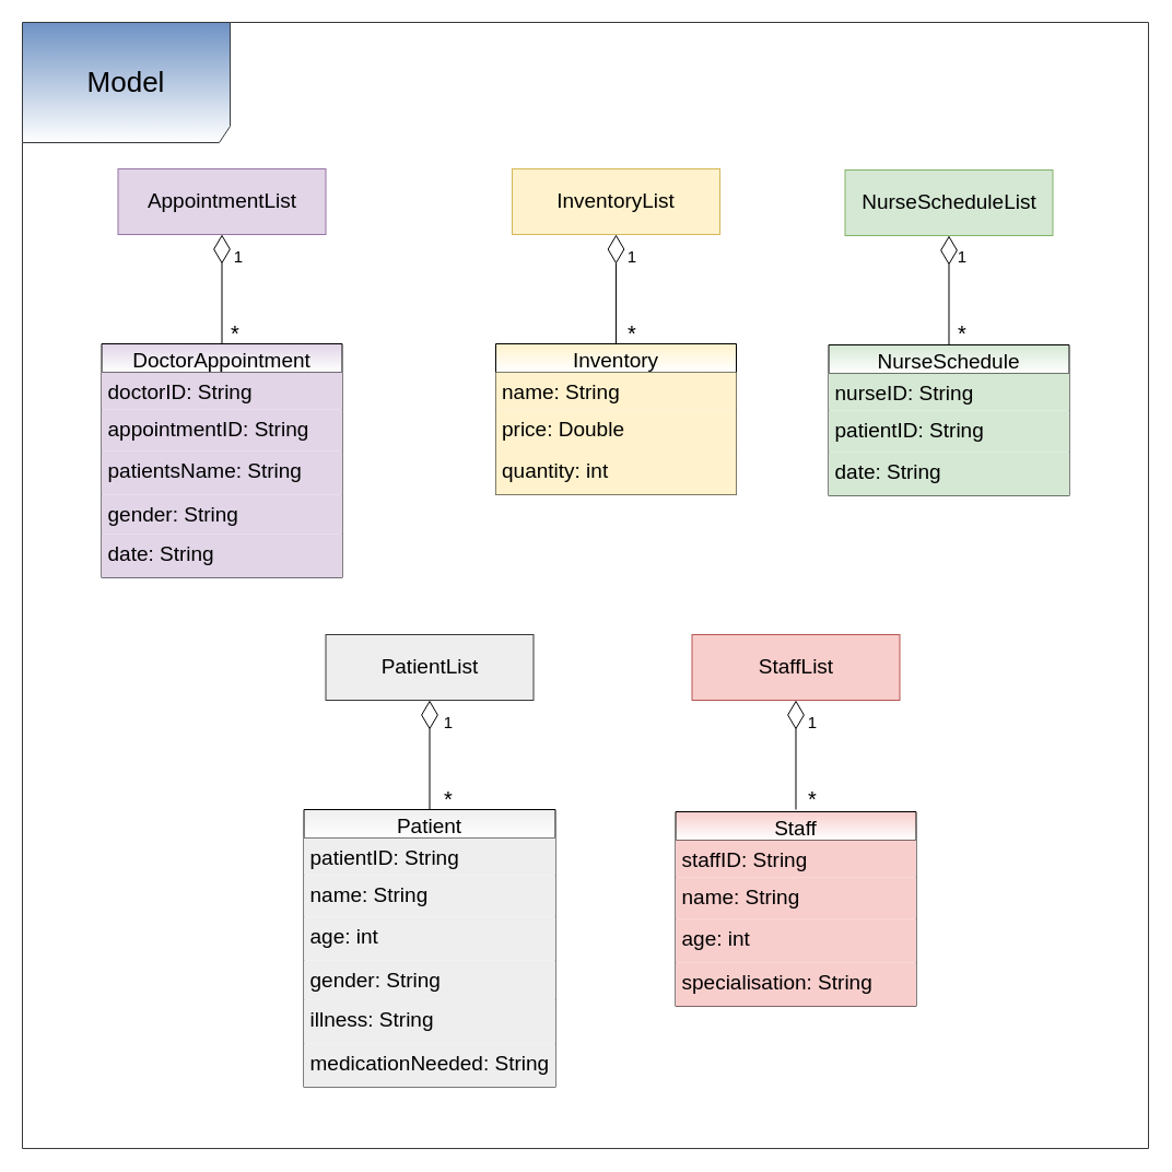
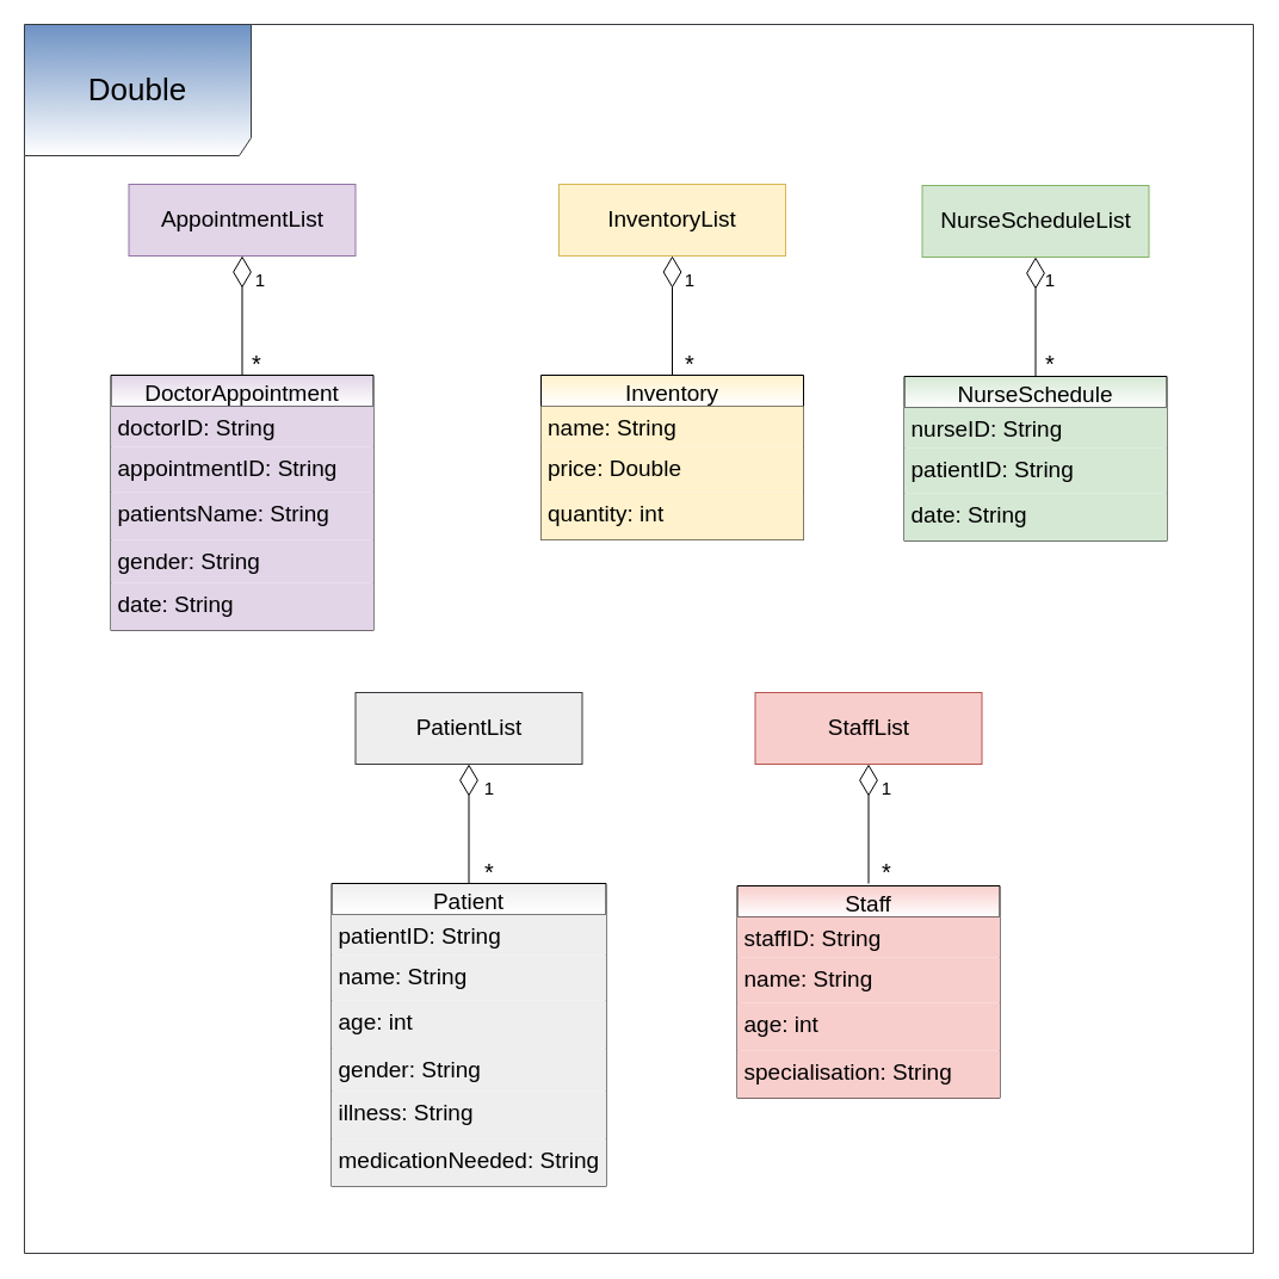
- <mxCell id="48" value="&lt;font style=&quot;font-size: 26px&quot;&gt;Model&lt;/font&gt;" style="shape=umlFrame;whiteSpace=wrap;html=1;fontSize=13;width=190;height=110;strokeColor=#36393d;swimlaneFillColor=none;fillColor=#6E92C4;gradientColor=#ffffff;" vertex="1" parent="1"><mxGeometry x="20" y="20" width="1030" height="1030" as="geometry" /></mxCell>
+ <mxCell id="48" value="&lt;font style=&quot;font-size: 26px&quot;&gt;Double&lt;/font&gt;" style="shape=umlFrame;whiteSpace=wrap;html=1;fontSize=13;width=190;height=110;strokeColor=#36393d;swimlaneFillColor=none;fillColor=#6E92C4;gradientColor=#ffffff;" vertex="1" parent="1"><mxGeometry x="20" y="20" width="1030" height="1030" as="geometry" /></mxCell>
